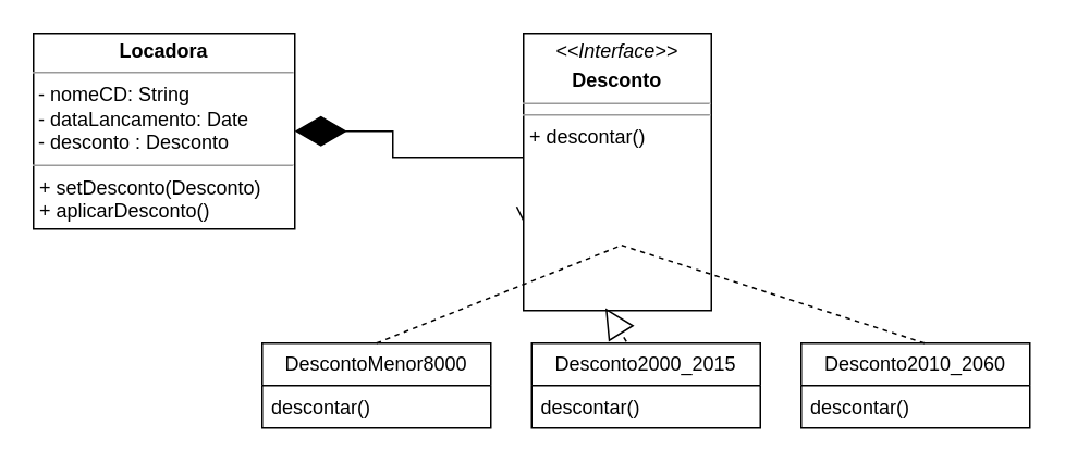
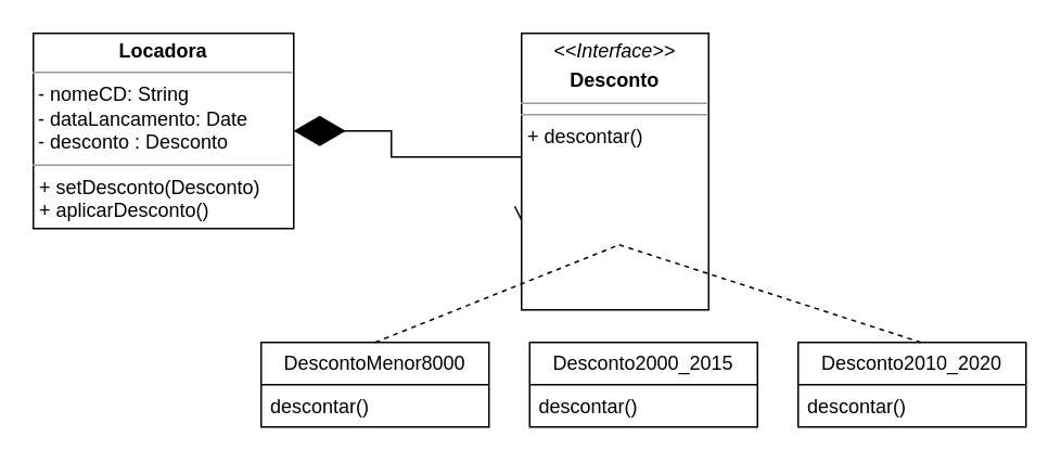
- <mxCell id="13" value="" style="endArrow=block;endSize=16;endFill=0;html=1;rounded=0;exitX=0.414;exitY=-0.019;exitDx=0;exitDy=0;exitPerimeter=0;entryX=0.436;entryY=0.991;entryDx=0;entryDy=0;entryPerimeter=0;dashed=1;" edge="1" parent="1" source="5" target="4"><mxGeometry width="160" relative="1" as="geometry"><mxPoint x="380" y="180" as="sourcePoint" /><mxPoint x="383" y="140" as="targetPoint" /></mxGeometry></mxCell>
- <mxCell id="8" value="Desconto2010_2060" style="swimlane;fontStyle=0;childLayout=stackLayout;horizontal=1;startSize=26;fillColor=none;horizontalStack=0;resizeParent=1;resizeParentMax=0;resizeLast=0;collapsible=1;marginBottom=0;whiteSpace=wrap;html=1;" vertex="1" parent="1"><mxGeometry x="490" y="210" width="140" height="52" as="geometry" /></mxCell>
+ <mxCell id="8" value="Desconto2010_2020" style="swimlane;fontStyle=0;childLayout=stackLayout;horizontal=1;startSize=26;fillColor=none;horizontalStack=0;resizeParent=1;resizeParentMax=0;resizeLast=0;collapsible=1;marginBottom=0;whiteSpace=wrap;html=1;" vertex="1" parent="1"><mxGeometry x="490" y="210" width="140" height="52" as="geometry" /></mxCell>
